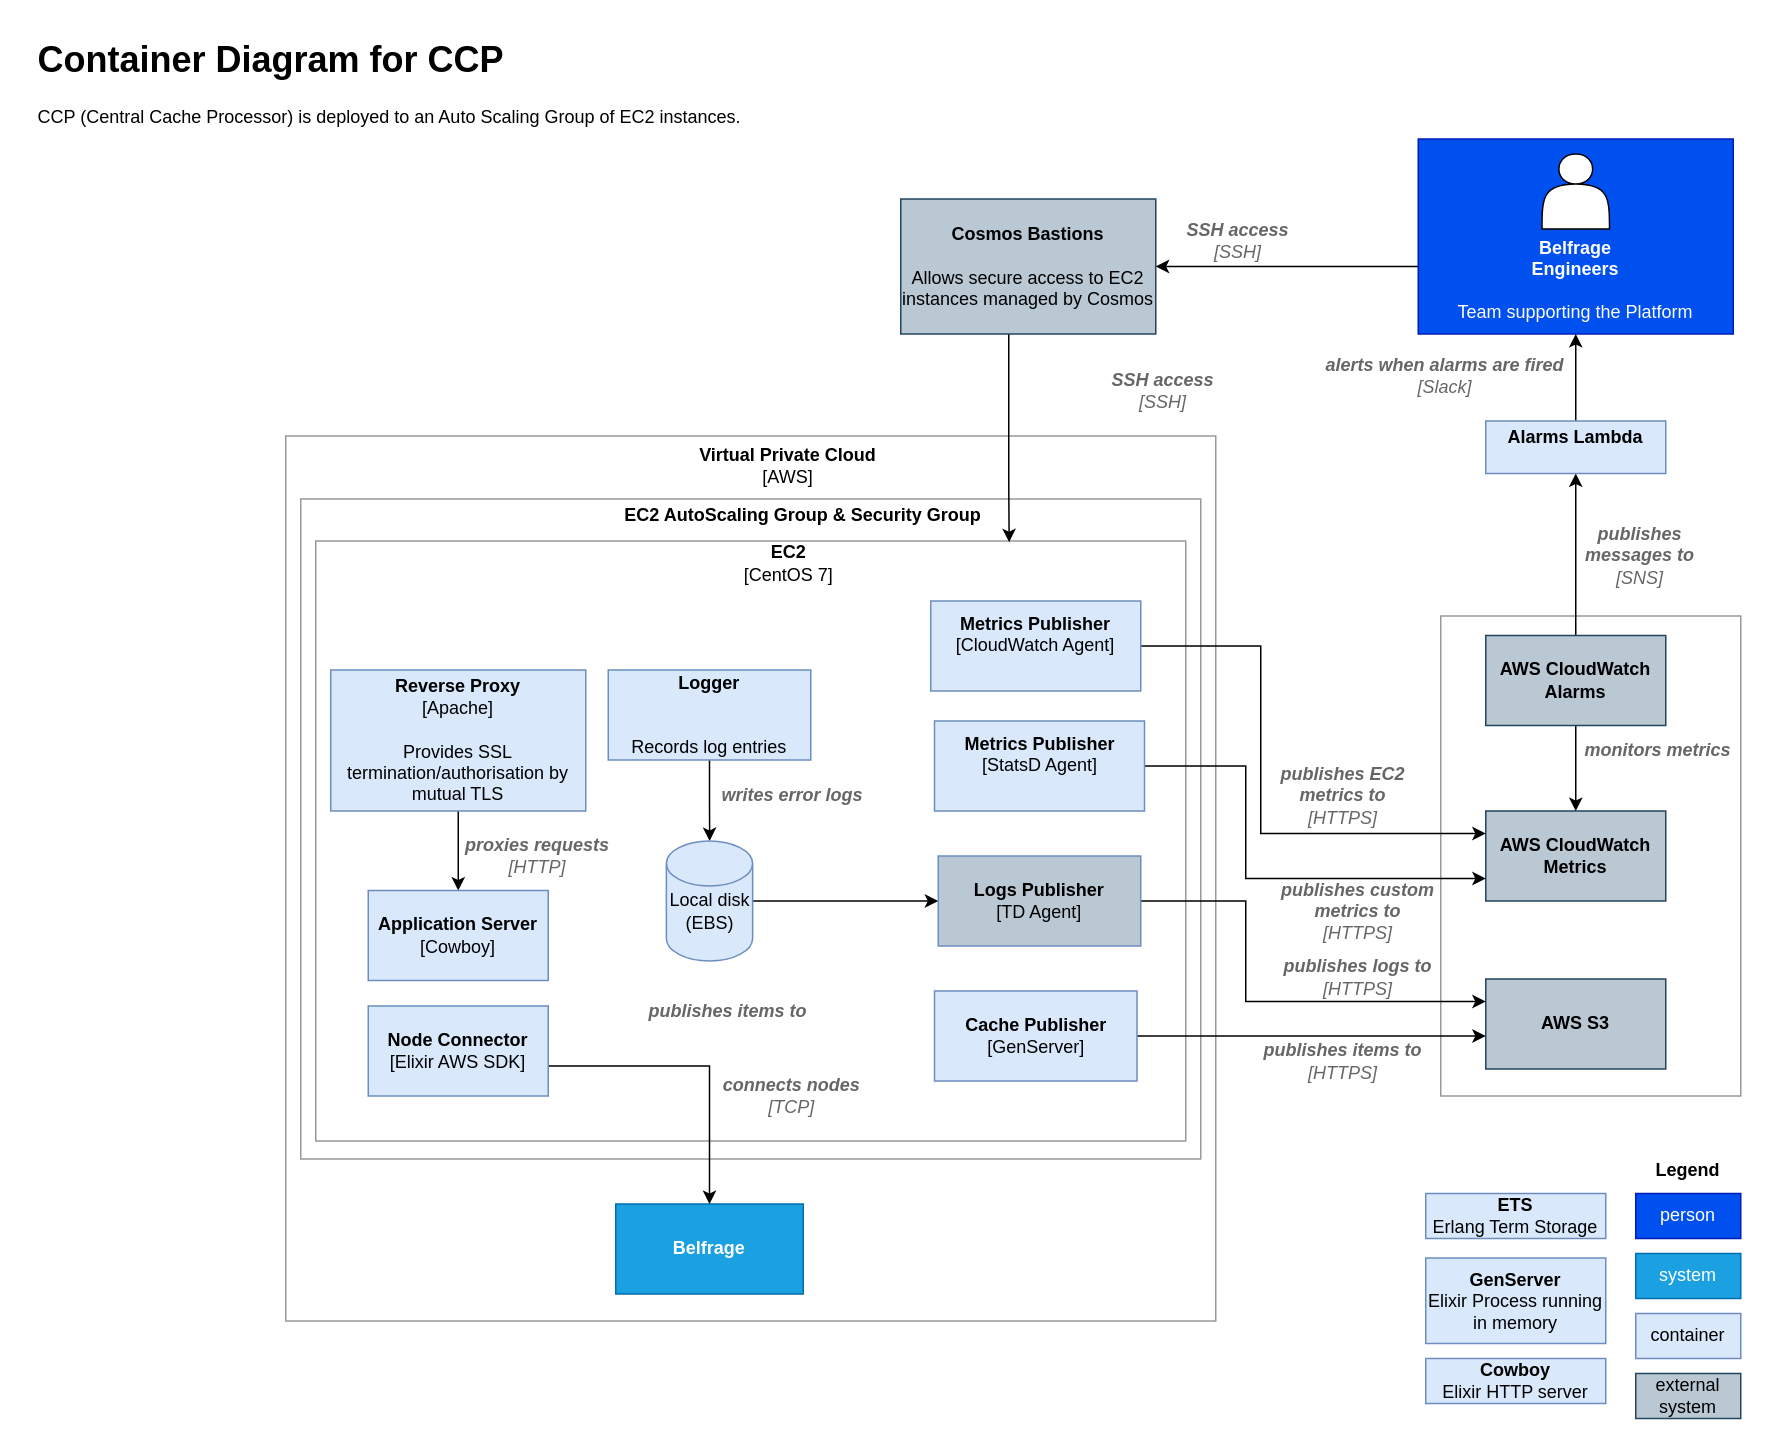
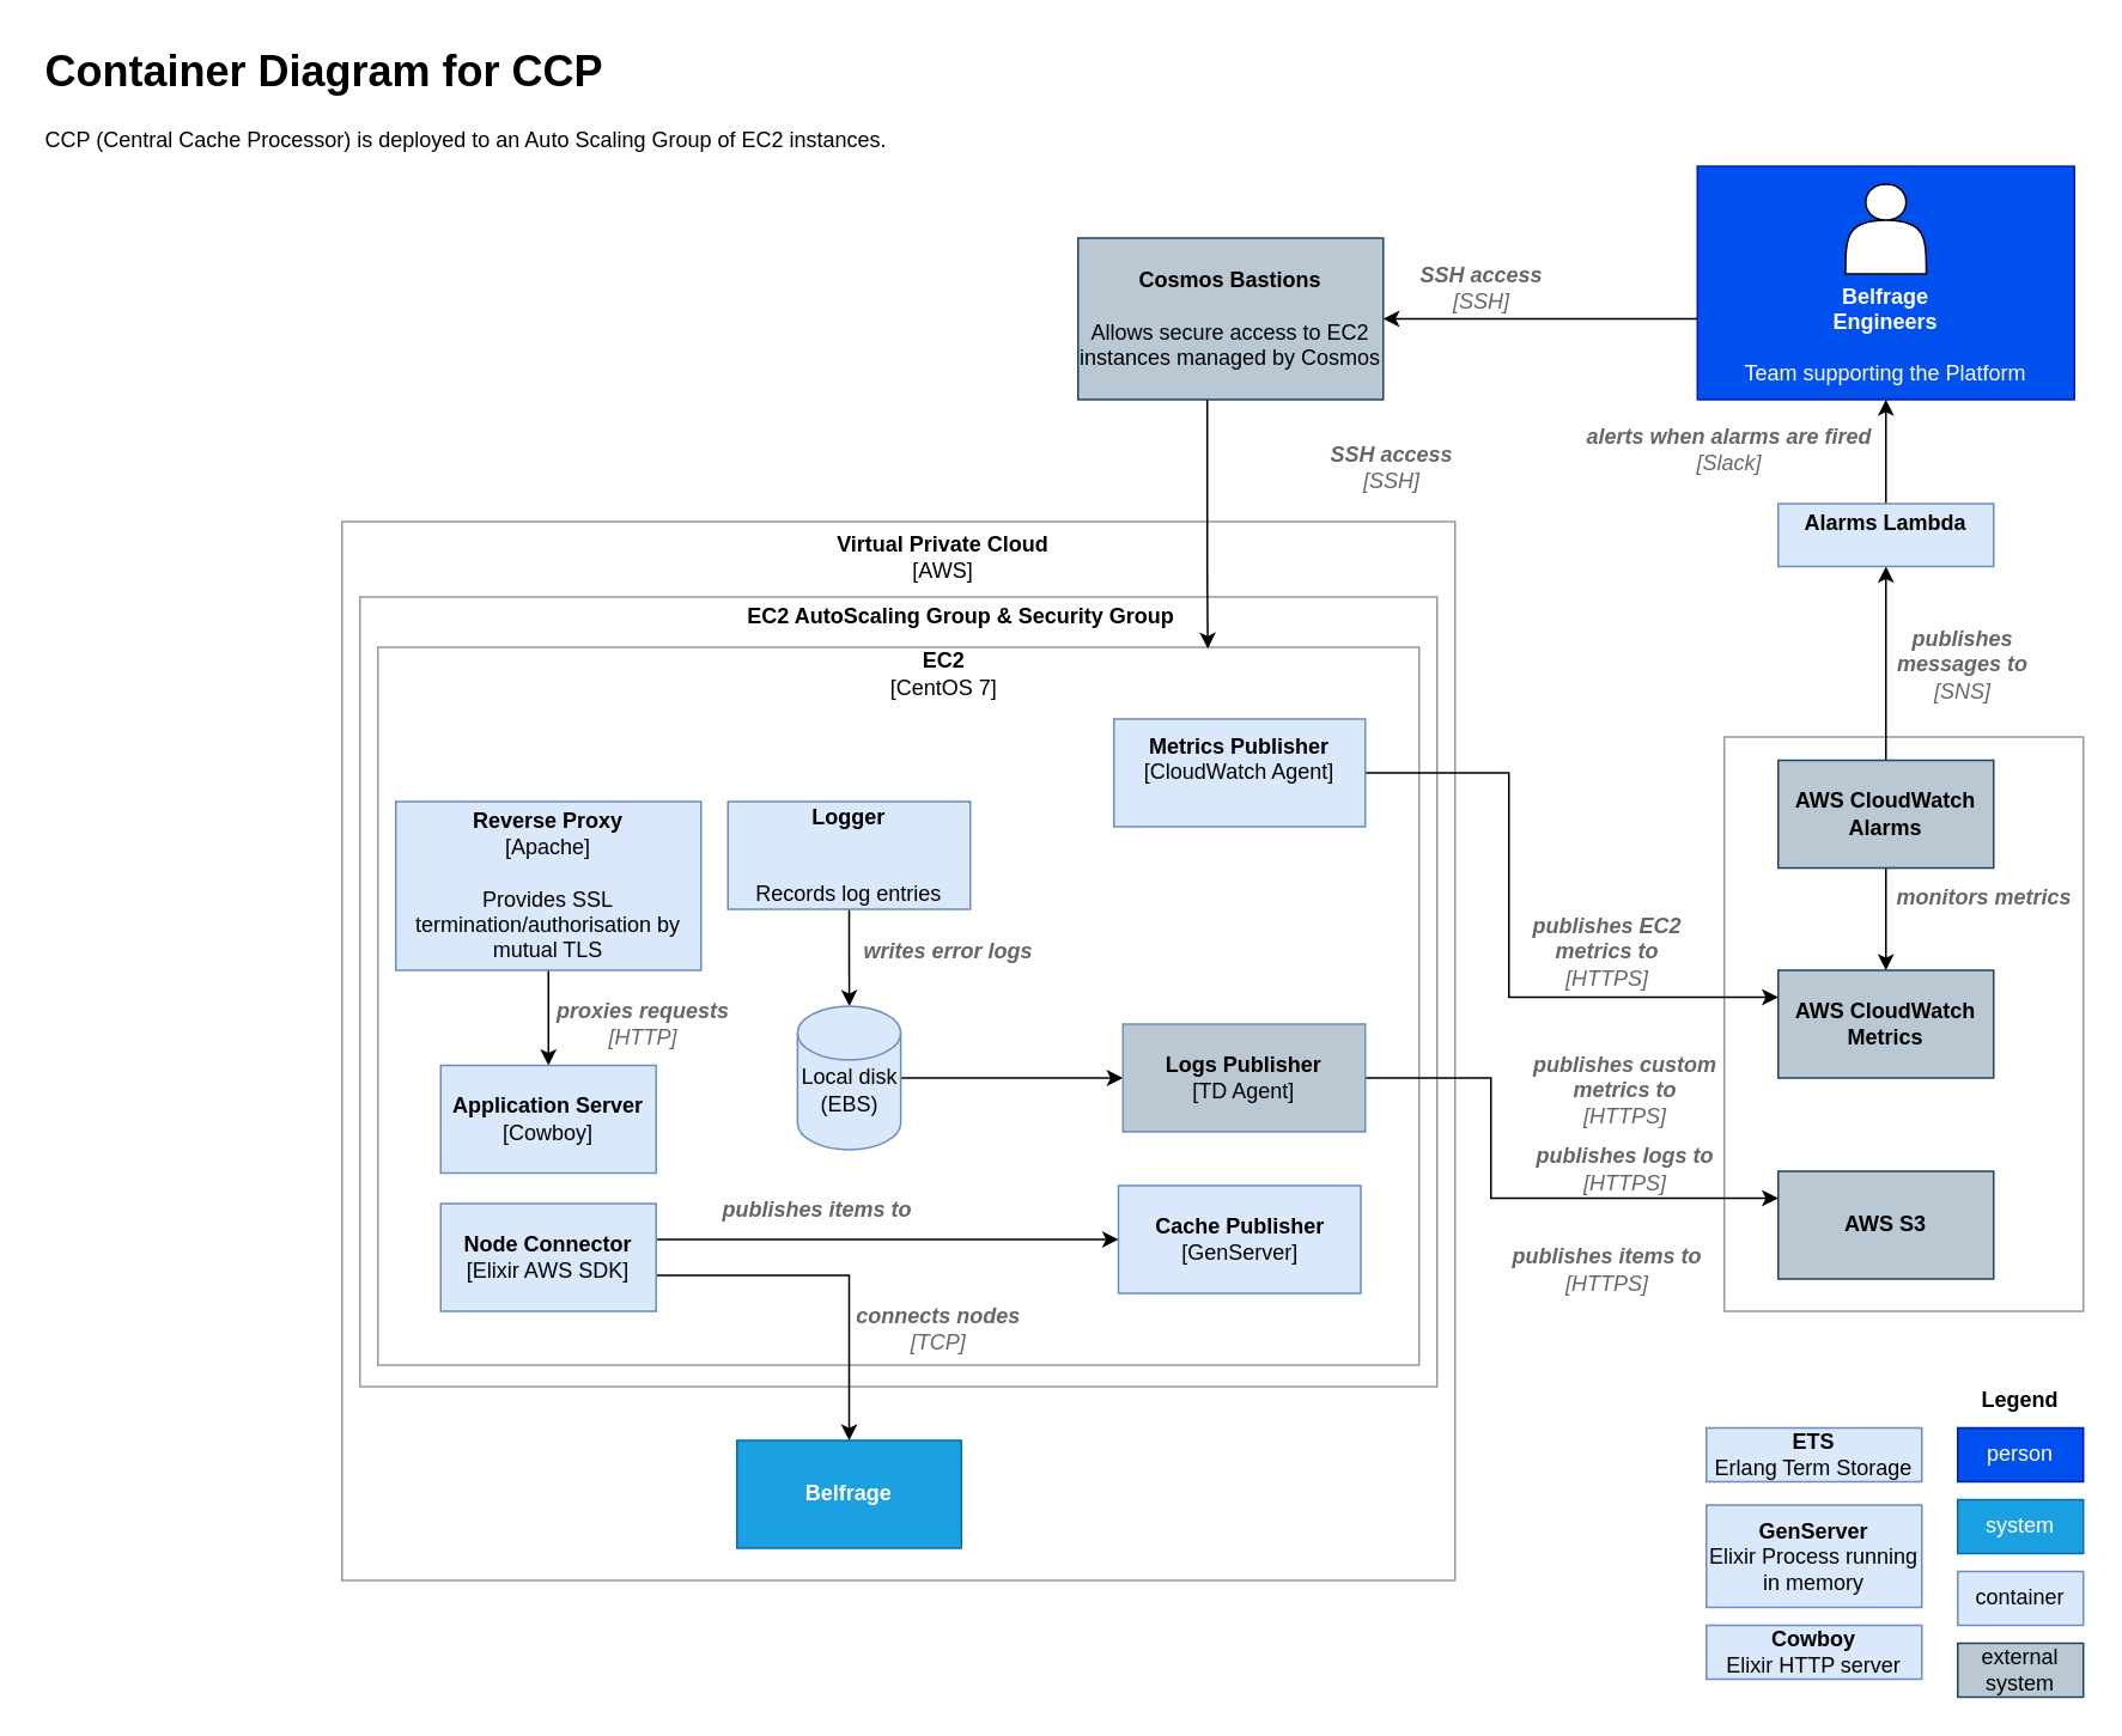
- <mxCell id="51" value="&lt;b&gt;Metrics Publisher&lt;/b&gt;&lt;br&gt;[StatsD Agent]&lt;br&gt;&lt;br&gt;" style="rounded=0;whiteSpace=wrap;html=1;fillColor=#dae8fc;strokeColor=#6c8ebf;" parent="1" vertex="1"><mxGeometry x="622.5" y="480" width="140" height="60" as="geometry" /></mxCell>
- <mxCell id="50" style="edgeStyle=orthogonalEdgeStyle;rounded=0;orthogonalLoop=1;jettySize=auto;html=1;entryX=0;entryY=0.75;entryDx=0;entryDy=0;strokeColor=#000000;" parent="1" source="51" target="10" edge="1"><mxGeometry relative="1" as="geometry"><Array as="points"><mxPoint x="830" y="510" /><mxPoint x="830" y="585" /></Array></mxGeometry></mxCell>
- <mxCell id="60" value="&lt;i&gt;&lt;font color=&quot;#666666&quot;&gt;&lt;b&gt;publishes items to&lt;/b&gt;&lt;br&gt;&lt;/font&gt;&lt;/i&gt;" style="text;html=1;strokeColor=none;fillColor=none;align=center;verticalAlign=middle;whiteSpace=wrap;rounded=0;" parent="1" vertex="1"><mxGeometry x="430" y="664" width="110" height="20" as="geometry" /></mxCell>
+ <mxCell id="60" value="&lt;i&gt;&lt;font color=&quot;#666666&quot;&gt;&lt;b&gt;publishes items to&lt;/b&gt;&lt;br&gt;&lt;/font&gt;&lt;/i&gt;" style="text;html=1;strokeColor=none;fillColor=none;align=center;verticalAlign=middle;whiteSpace=wrap;rounded=0;" parent="1" vertex="1"><mxGeometry x="400" y="664" width="110" height="20" as="geometry" /></mxCell>
+ <mxCell id="57" style="edgeStyle=orthogonalEdgeStyle;rounded=0;orthogonalLoop=1;jettySize=auto;html=1;strokeColor=#000000;" parent="1" source="58" target="54" edge="1"><mxGeometry relative="1" as="geometry"><Array as="points"><mxPoint x="430" y="690" /><mxPoint x="430" y="690" /></Array></mxGeometry></mxCell>
- <mxCell id="53" style="edgeStyle=orthogonalEdgeStyle;rounded=0;orthogonalLoop=1;jettySize=auto;html=1;strokeColor=#000000;" parent="1" source="54" target="9" edge="1"><mxGeometry relative="1" as="geometry"><Array as="points"><mxPoint x="930" y="690" /><mxPoint x="930" y="690" /></Array></mxGeometry></mxCell>
- <mxCell id="61" value="&lt;i&gt;&lt;font color=&quot;#666666&quot;&gt;&lt;b&gt;connects nodes&lt;br&gt;&lt;/b&gt;[TCP]&lt;br&gt;&lt;/font&gt;&lt;/i&gt;" style="text;html=1;strokeColor=none;fillColor=none;align=center;verticalAlign=middle;whiteSpace=wrap;rounded=0;" parent="1" vertex="1"><mxGeometry x="480" y="720" width="95" height="20" as="geometry" /></mxCell>
+ <mxCell id="61" value="&lt;i&gt;&lt;font color=&quot;#666666&quot;&gt;&lt;b&gt;connects nodes&lt;br&gt;&lt;/b&gt;[TCP]&lt;br&gt;&lt;/font&gt;&lt;/i&gt;" style="text;html=1;strokeColor=none;fillColor=none;align=center;verticalAlign=middle;whiteSpace=wrap;rounded=0;" parent="1" vertex="1"><mxGeometry x="475" y="730" width="95" height="20" as="geometry" /></mxCell>
